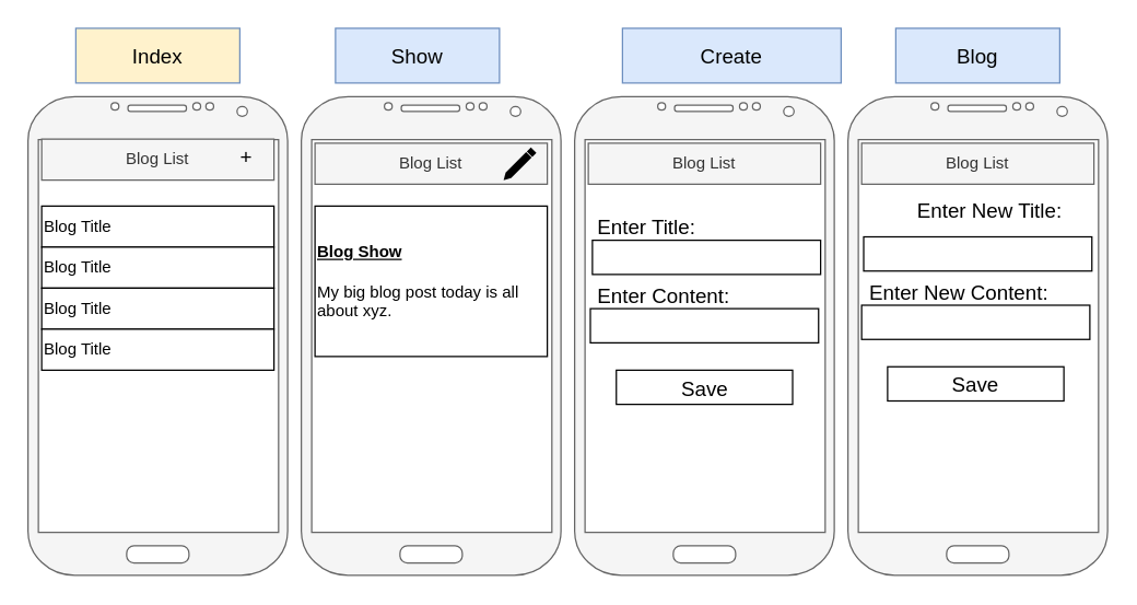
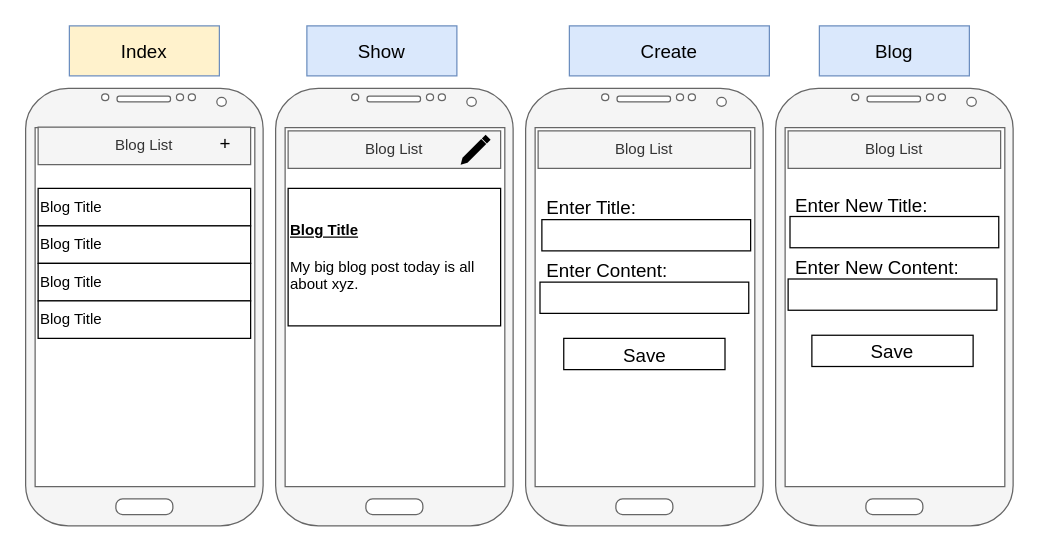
- <mxCell id="25" value="Enter New Title:" style="text;html=1;strokeColor=none;fillColor=none;align=left;verticalAlign=middle;whiteSpace=wrap;rounded=0;fontSize=15;" parent="1" vertex="1"><mxGeometry x="668.5" y="142.5" width="115" height="20" as="geometry" /></mxCell>
+ <mxCell id="25" value="Enter New Title:" style="text;html=1;strokeColor=none;fillColor=none;align=left;verticalAlign=middle;whiteSpace=wrap;rounded=0;fontSize=15;" parent="1" vertex="1"><mxGeometry x="633.5" y="152.5" width="115" height="20" as="geometry" /></mxCell>
- <mxCell id="13" value="&lt;b&gt;&lt;u&gt;Blog Show&lt;/u&gt;&lt;/b&gt;&lt;br&gt;&lt;br&gt;My big blog post today is all about xyz." style="rounded=0;whiteSpace=wrap;html=1;align=left;" parent="1" vertex="1"><mxGeometry x="230" y="150" width="170" height="110" as="geometry" /></mxCell>
+ <mxCell id="13" value="&lt;b&gt;&lt;u&gt;Blog Title&lt;/u&gt;&lt;/b&gt;&lt;br&gt;&lt;br&gt;My big blog post today is all about xyz." style="rounded=0;whiteSpace=wrap;html=1;align=left;" parent="1" vertex="1"><mxGeometry x="230" y="150" width="170" height="110" as="geometry" /></mxCell>
